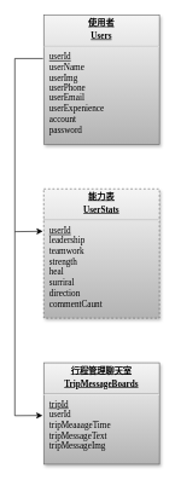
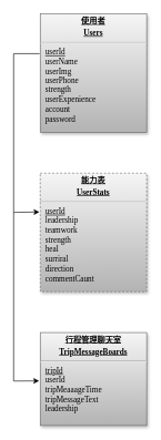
- <mxCell id="2" value="&lt;p style=&quot;text-align: center ; margin: 4px 0px 0px ; text-decoration: underline&quot;&gt;&lt;b&gt;使用者&lt;/b&gt;&lt;/p&gt;&lt;p style=&quot;text-align: center ; margin: 4px 0px 0px ; text-decoration: underline&quot;&gt;&lt;strong&gt;Users&lt;/strong&gt;&lt;/p&gt;&lt;hr&gt;&lt;p style=&quot;margin: 0px ; margin-left: 8px&quot;&gt;&lt;u&gt;userId&lt;/u&gt;&lt;/p&gt;&lt;p style=&quot;margin: 0px ; margin-left: 8px&quot;&gt;userName&lt;/p&gt;&lt;p style=&quot;margin: 0px ; margin-left: 8px&quot;&gt;userImg&lt;/p&gt;&lt;p style=&quot;margin: 0px ; margin-left: 8px&quot;&gt;userPhone&lt;br&gt;&lt;/p&gt;&lt;p style=&quot;margin: 0px ; margin-left: 8px&quot;&gt;userEmail&lt;br&gt;&lt;/p&gt;&lt;p style=&quot;margin: 0px ; margin-left: 8px&quot;&gt;userExpenience&lt;br&gt;&lt;/p&gt;&lt;p style=&quot;margin: 0px ; margin-left: 8px&quot;&gt;account&lt;/p&gt;&lt;p style=&quot;margin: 0px ; margin-left: 8px&quot;&gt;password&lt;/p&gt;" style="verticalAlign=top;align=left;overflow=fill;fontSize=12;fontFamily=Times New Roman;html=1;strokeColor=#666666;shadow=1;fillColor=#f5f5f5;gradientColor=#b3b3b3;" parent="1" vertex="1"><mxGeometry x="60" y="20" width="160" height="178.36" as="geometry" /></mxCell>
+ <mxCell id="2" value="&lt;p style=&quot;text-align: center ; margin: 4px 0px 0px ; text-decoration: underline&quot;&gt;&lt;b&gt;使用者&lt;/b&gt;&lt;/p&gt;&lt;p style=&quot;text-align: center ; margin: 4px 0px 0px ; text-decoration: underline&quot;&gt;&lt;strong&gt;Users&lt;/strong&gt;&lt;/p&gt;&lt;hr&gt;&lt;p style=&quot;margin: 0px ; margin-left: 8px&quot;&gt;&lt;u&gt;userId&lt;/u&gt;&lt;/p&gt;&lt;p style=&quot;margin: 0px ; margin-left: 8px&quot;&gt;userName&lt;/p&gt;&lt;p style=&quot;margin: 0px ; margin-left: 8px&quot;&gt;userImg&lt;/p&gt;&lt;p style=&quot;margin: 0px ; margin-left: 8px&quot;&gt;userPhone&lt;br&gt;&lt;/p&gt;&lt;p style=&quot;margin: 0px ; margin-left: 8px&quot;&gt;strength&lt;br&gt;&lt;/p&gt;&lt;p style=&quot;margin: 0px ; margin-left: 8px&quot;&gt;userExpenience&lt;br&gt;&lt;/p&gt;&lt;p style=&quot;margin: 0px ; margin-left: 8px&quot;&gt;account&lt;/p&gt;&lt;p style=&quot;margin: 0px ; margin-left: 8px&quot;&gt;password&lt;/p&gt;" style="verticalAlign=top;align=left;overflow=fill;fontSize=12;fontFamily=Times New Roman;html=1;strokeColor=#666666;shadow=1;fillColor=#f5f5f5;gradientColor=#b3b3b3;" parent="1" vertex="1"><mxGeometry x="60" y="20" width="160" height="178.36" as="geometry" /></mxCell>
- <mxCell id="5" value="&lt;p style=&quot;text-align: center ; margin: 4px 0px 0px ; text-decoration: underline&quot;&gt;&lt;b&gt;行程管理聊天室&lt;/b&gt;&lt;/p&gt;&lt;p style=&quot;text-align: center ; margin: 4px 0px 0px ; text-decoration: underline&quot;&gt;&lt;strong&gt;TripMessageBoards&lt;/strong&gt;&lt;/p&gt;&lt;hr&gt;&lt;p style=&quot;margin: 0px ; margin-left: 8px&quot;&gt;&lt;u&gt;tripId&lt;/u&gt;&lt;/p&gt;&lt;p style=&quot;margin: 0px ; margin-left: 8px&quot;&gt;userId&lt;/p&gt;&lt;p style=&quot;margin: 0px ; margin-left: 8px&quot;&gt;tripMeaaageTime&lt;/p&gt;&lt;p style=&quot;margin: 0px ; margin-left: 8px&quot;&gt;tripMessageText&lt;/p&gt;&lt;p style=&quot;margin: 0px ; margin-left: 8px&quot;&gt;tripMessageImg&lt;/p&gt;" style="verticalAlign=top;align=left;overflow=fill;fontSize=12;fontFamily=Times New Roman;html=1;strokeColor=#666666;shadow=1;fillColor=#f5f5f5;gradientColor=#b3b3b3;" vertex="1" parent="1"><mxGeometry x="60" y="500" width="160" height="140" as="geometry" /></mxCell>
+ <mxCell id="5" value="&lt;p style=&quot;text-align: center ; margin: 4px 0px 0px ; text-decoration: underline&quot;&gt;&lt;b&gt;行程管理聊天室&lt;/b&gt;&lt;/p&gt;&lt;p style=&quot;text-align: center ; margin: 4px 0px 0px ; text-decoration: underline&quot;&gt;&lt;strong&gt;TripMessageBoards&lt;/strong&gt;&lt;/p&gt;&lt;hr&gt;&lt;p style=&quot;margin: 0px ; margin-left: 8px&quot;&gt;&lt;u&gt;tripId&lt;/u&gt;&lt;/p&gt;&lt;p style=&quot;margin: 0px ; margin-left: 8px&quot;&gt;userId&lt;/p&gt;&lt;p style=&quot;margin: 0px ; margin-left: 8px&quot;&gt;tripMeaaageTime&lt;/p&gt;&lt;p style=&quot;margin: 0px ; margin-left: 8px&quot;&gt;tripMessageText&lt;/p&gt;&lt;p style=&quot;margin: 0px ; margin-left: 8px&quot;&gt;leadership&lt;/p&gt;" style="verticalAlign=top;align=left;overflow=fill;fontSize=12;fontFamily=Times New Roman;html=1;strokeColor=#666666;shadow=1;fillColor=#f5f5f5;gradientColor=#b3b3b3;" vertex="1" parent="1"><mxGeometry x="60" y="500" width="160" height="140" as="geometry" /></mxCell>
